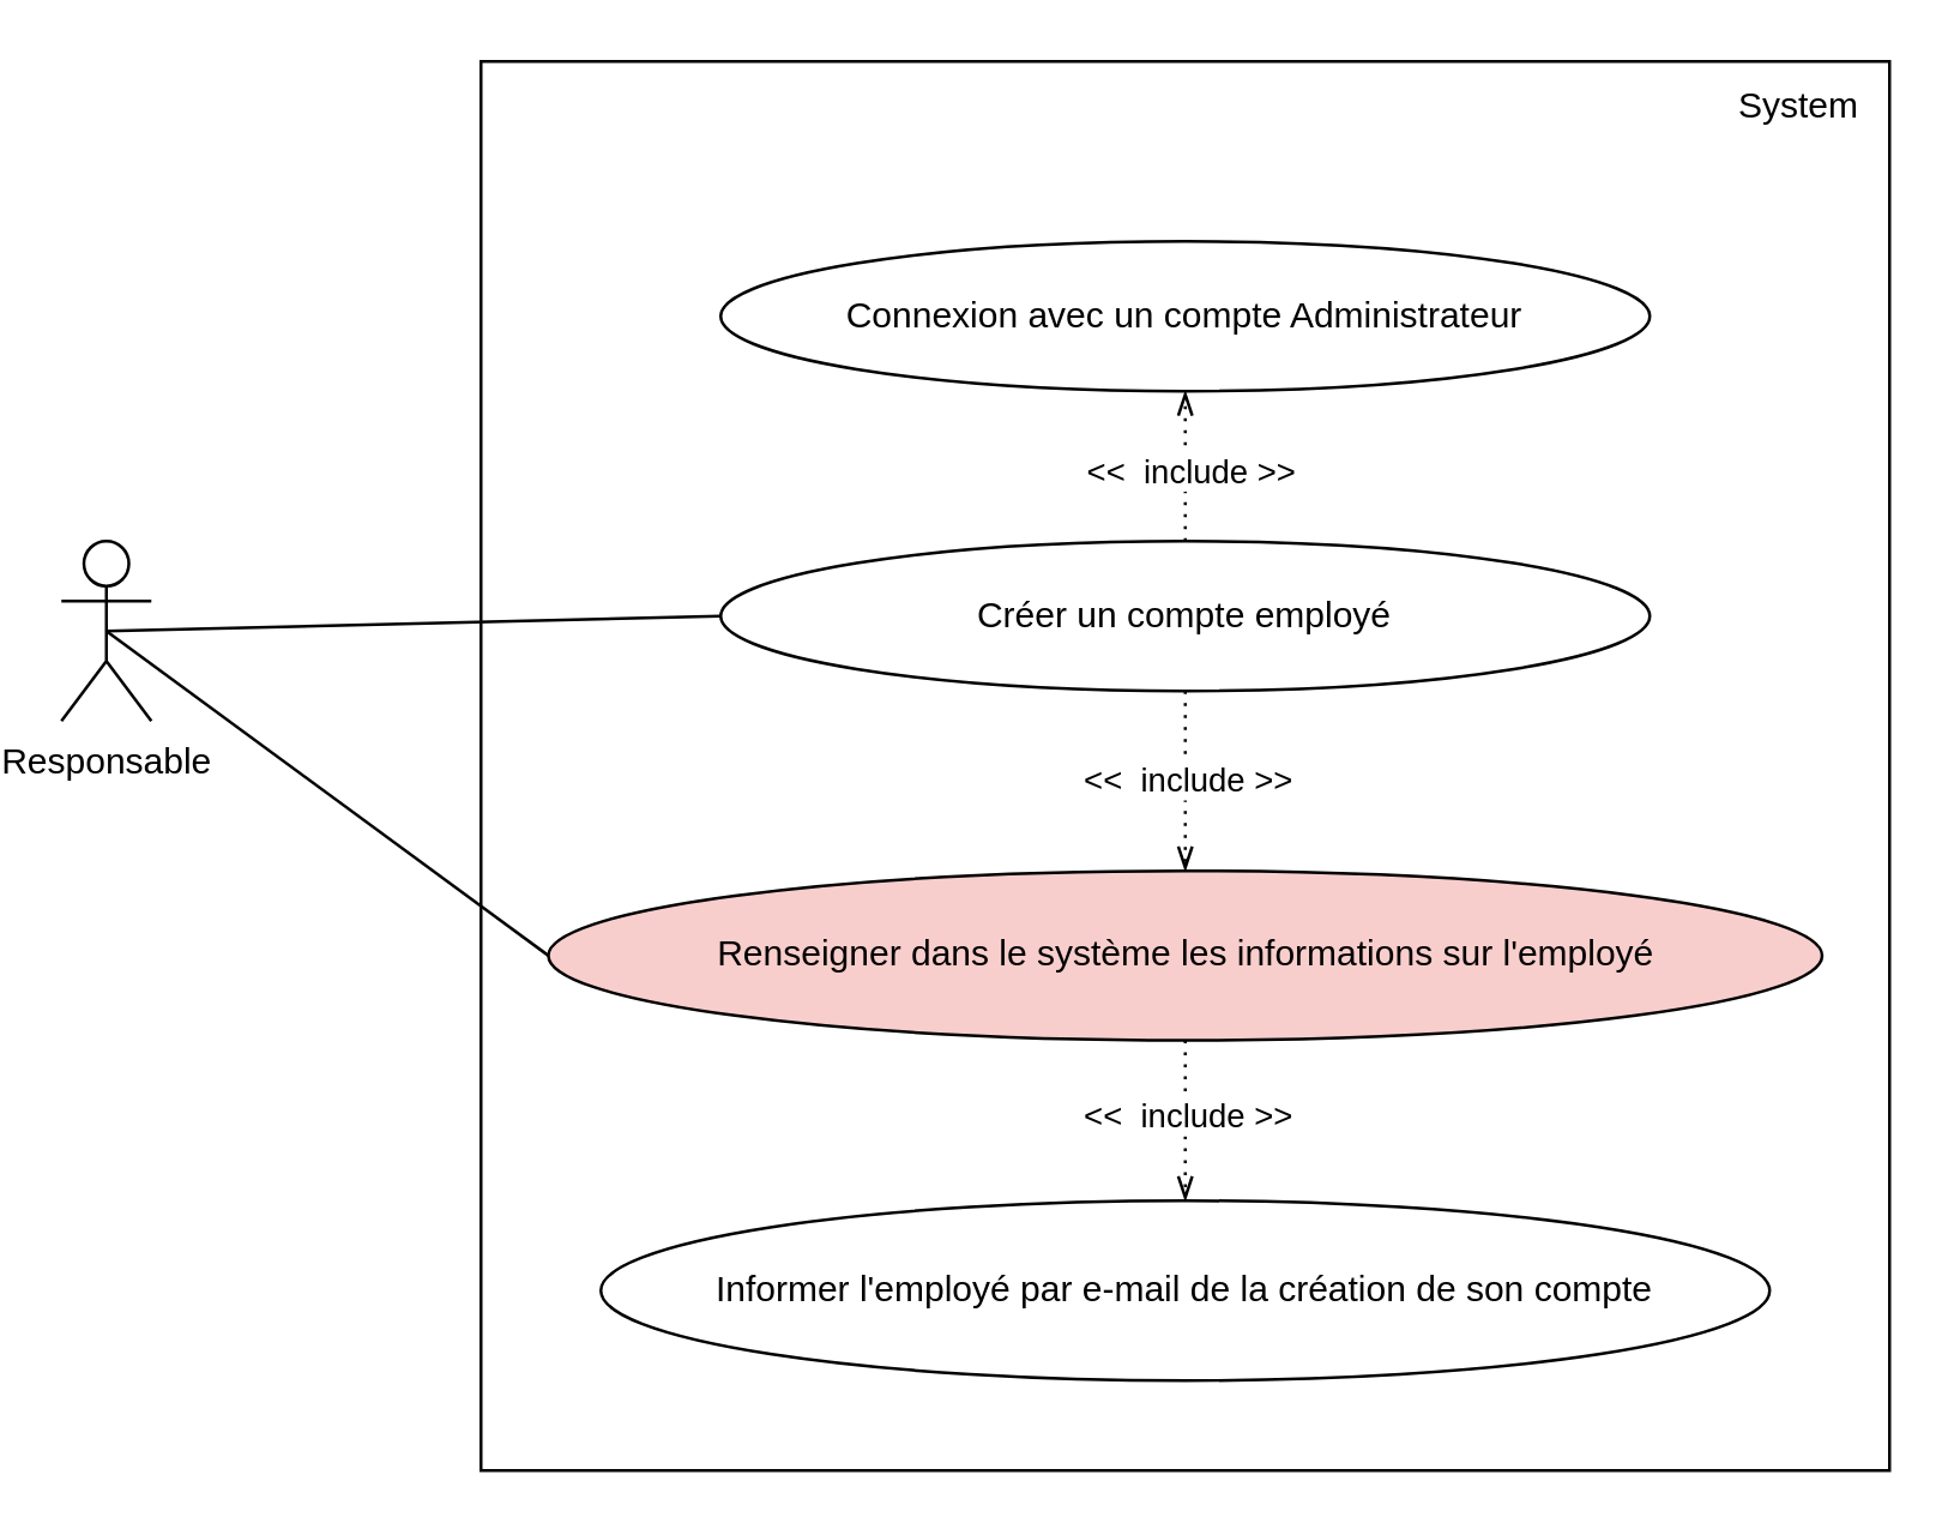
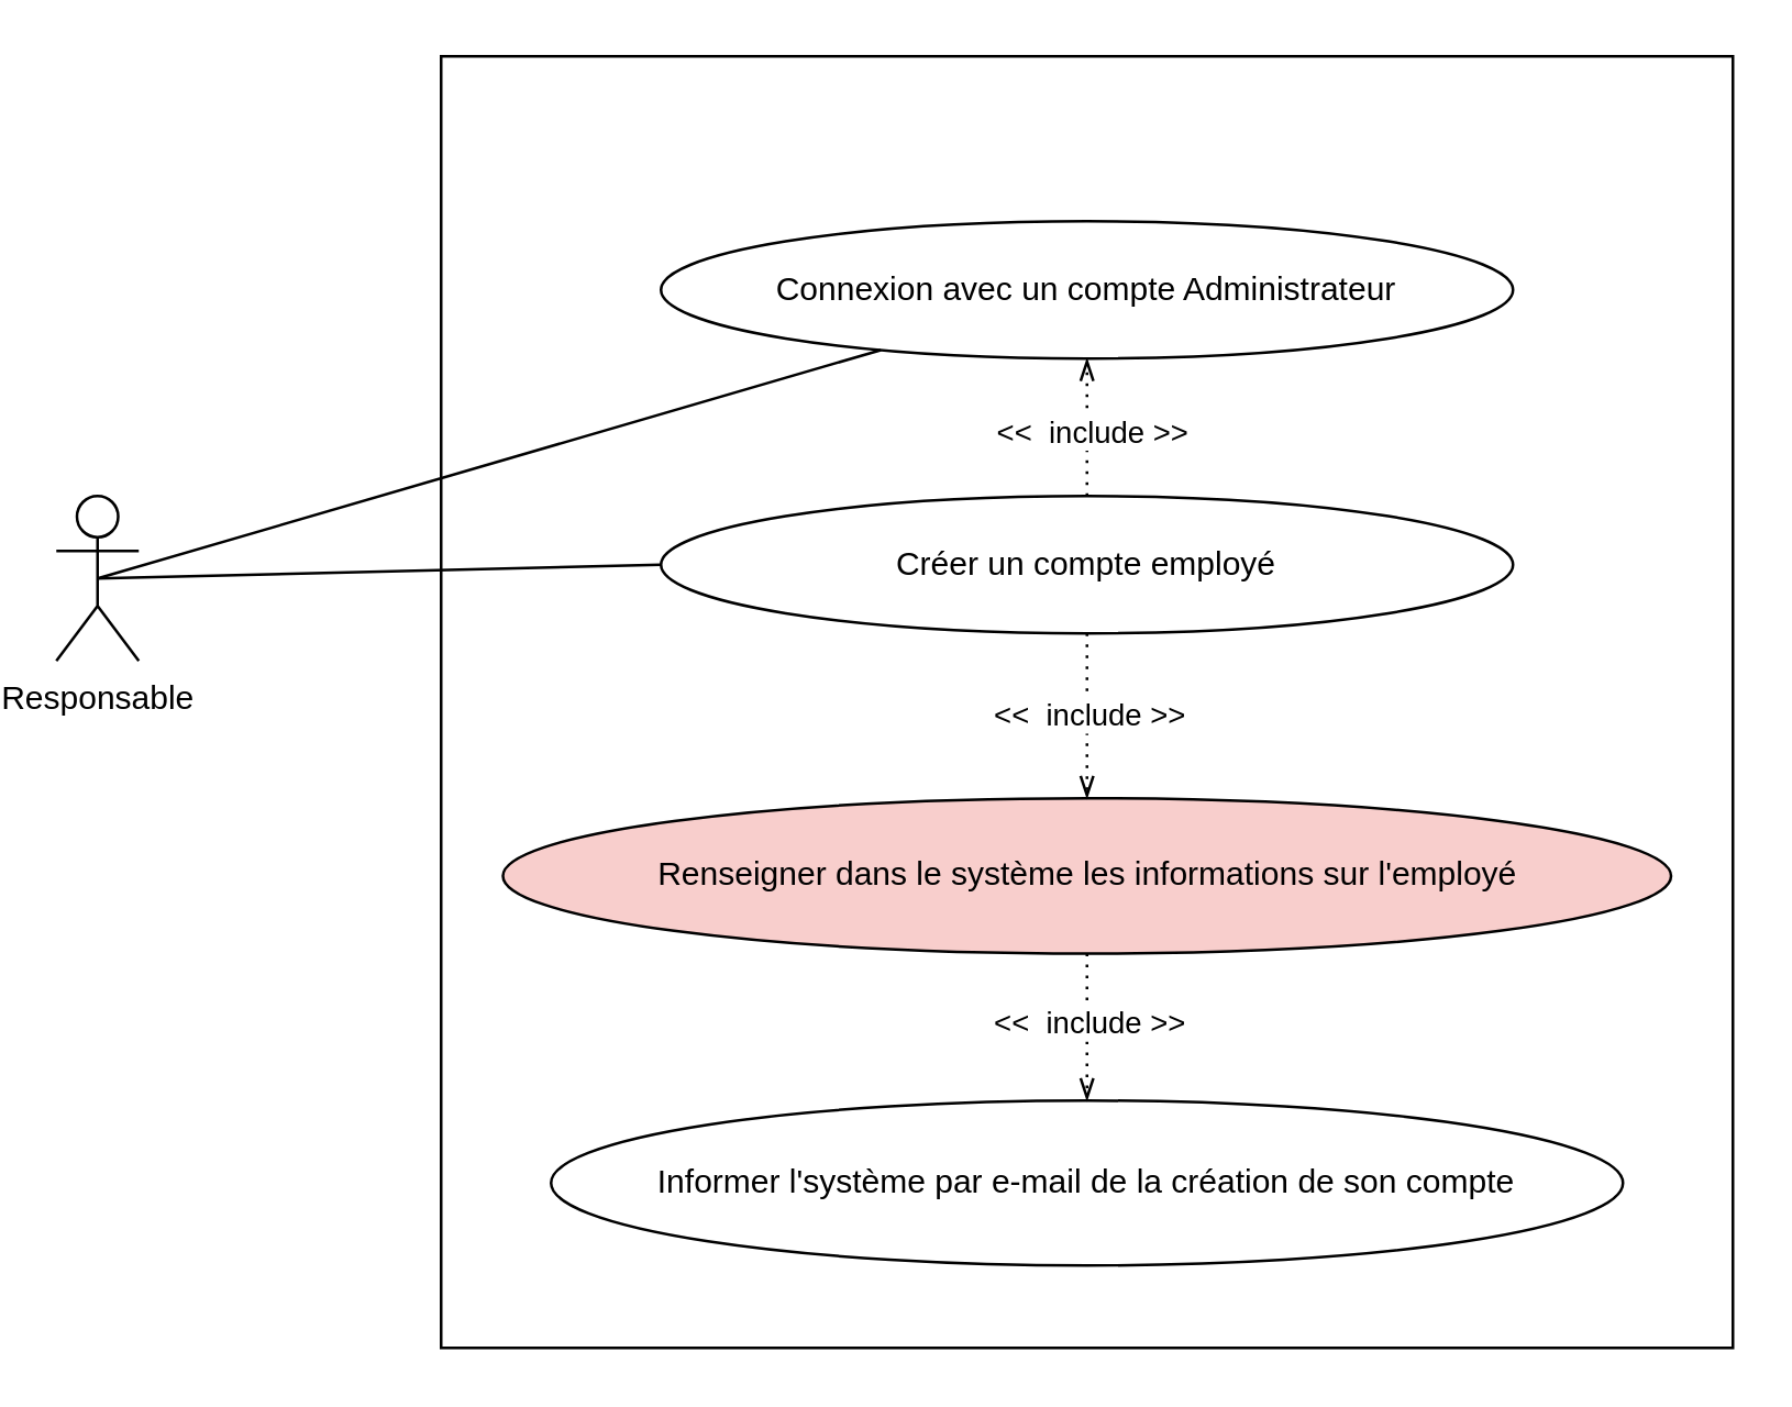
- <mxCell id="3" value="System" style="text;html=1;strokeColor=none;fillColor=none;align=center;verticalAlign=middle;whiteSpace=wrap;rounded=0;" vertex="1" parent="1"><mxGeometry x="570" y="20" width="60" height="30" as="geometry" /></mxCell>
- <mxCell id="16" value="" style="endArrow=none;html=1;rounded=0;strokeWidth=1;exitX=0.5;exitY=0.5;exitDx=0;exitDy=0;exitPerimeter=0;entryX=0;entryY=0.5;entryDx=0;entryDy=0;" edge="1" parent="1" source="4" target="8"><mxGeometry width="50" height="50" relative="1" as="geometry"><mxPoint x="350" y="230" as="sourcePoint" /><mxPoint x="400" y="180" as="targetPoint" /></mxGeometry></mxCell>
+ <mxCell id="16" value="" style="endArrow=none;html=1;rounded=0;strokeWidth=1;exitX=0.5;exitY=0.5;exitDx=0;exitDy=0;exitPerimeter=0;" edge="1" parent="1" source="4" target="7"><mxGeometry width="50" height="50" relative="1" as="geometry"><mxPoint x="350" y="230" as="sourcePoint" /><mxPoint x="400" y="180" as="targetPoint" /></mxGeometry></mxCell>
- <mxCell id="5" value="Informer l'employé par e-mail de la création de son compte" style="ellipse;whiteSpace=wrap;html=1;" vertex="1" parent="1"><mxGeometry x="200" y="400" width="390" height="60" as="geometry" /></mxCell>
+ <mxCell id="5" value="Informer l'système par e-mail de la création de son compte" style="ellipse;whiteSpace=wrap;html=1;" vertex="1" parent="1"><mxGeometry x="200" y="400" width="390" height="60" as="geometry" /></mxCell>
